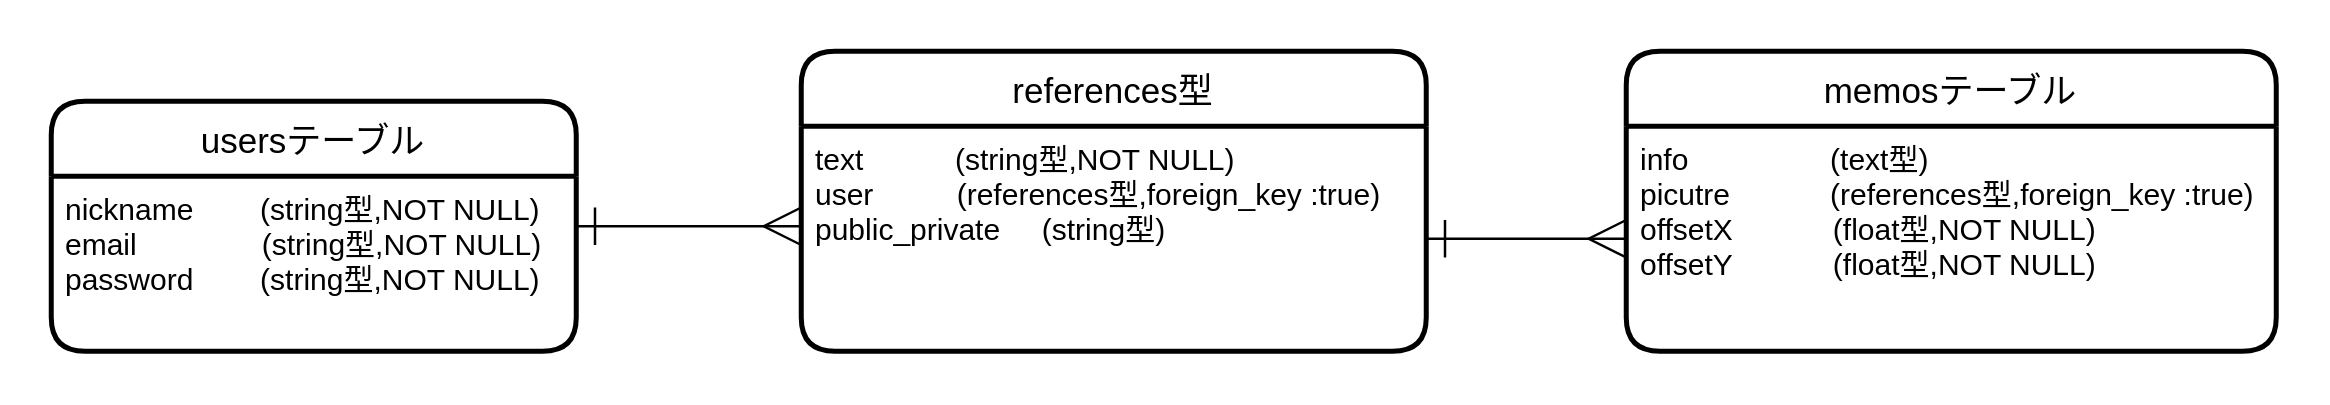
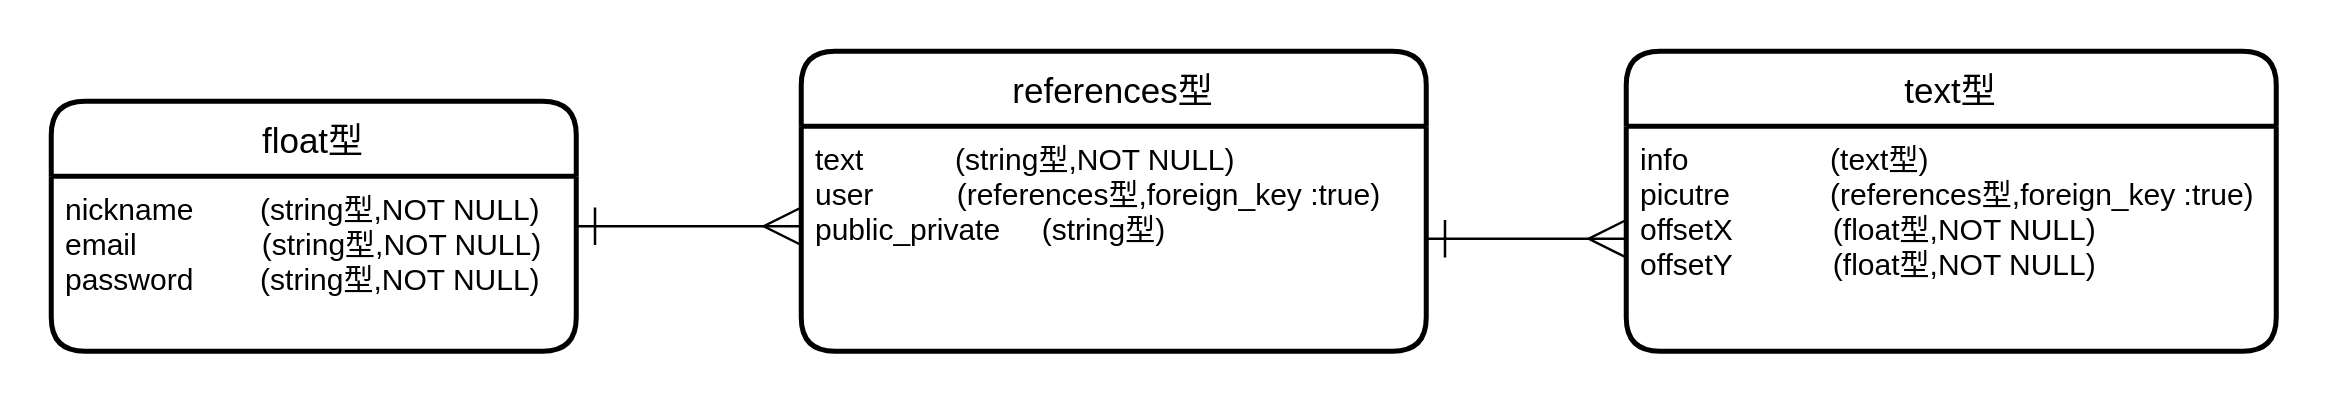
- <mxCell id="7" value="memosテーブル" style="swimlane;childLayout=stackLayout;horizontal=1;startSize=30;horizontalStack=0;rounded=1;fontSize=14;fontStyle=0;strokeWidth=2;resizeParent=0;resizeLast=1;shadow=0;dashed=0;align=center;" vertex="1" parent="1"><mxGeometry x="650" y="20" width="260" height="120" as="geometry" /></mxCell>
+ <mxCell id="7" value="text型" style="swimlane;childLayout=stackLayout;horizontal=1;startSize=30;horizontalStack=0;rounded=1;fontSize=14;fontStyle=0;strokeWidth=2;resizeParent=0;resizeLast=1;shadow=0;dashed=0;align=center;" vertex="1" parent="1"><mxGeometry x="650" y="20" width="260" height="120" as="geometry" /></mxCell>
- <mxCell id="3" value="usersテーブル" style="swimlane;childLayout=stackLayout;horizontal=1;startSize=30;horizontalStack=0;rounded=1;fontSize=14;fontStyle=0;strokeWidth=2;resizeParent=0;resizeLast=1;shadow=0;dashed=0;align=center;" vertex="1" parent="1"><mxGeometry x="20" y="40" width="210" height="100" as="geometry" /></mxCell>
+ <mxCell id="3" value="float型" style="swimlane;childLayout=stackLayout;horizontal=1;startSize=30;horizontalStack=0;rounded=1;fontSize=14;fontStyle=0;strokeWidth=2;resizeParent=0;resizeLast=1;shadow=0;dashed=0;align=center;" vertex="1" parent="1"><mxGeometry x="20" y="40" width="210" height="100" as="geometry" /></mxCell>
